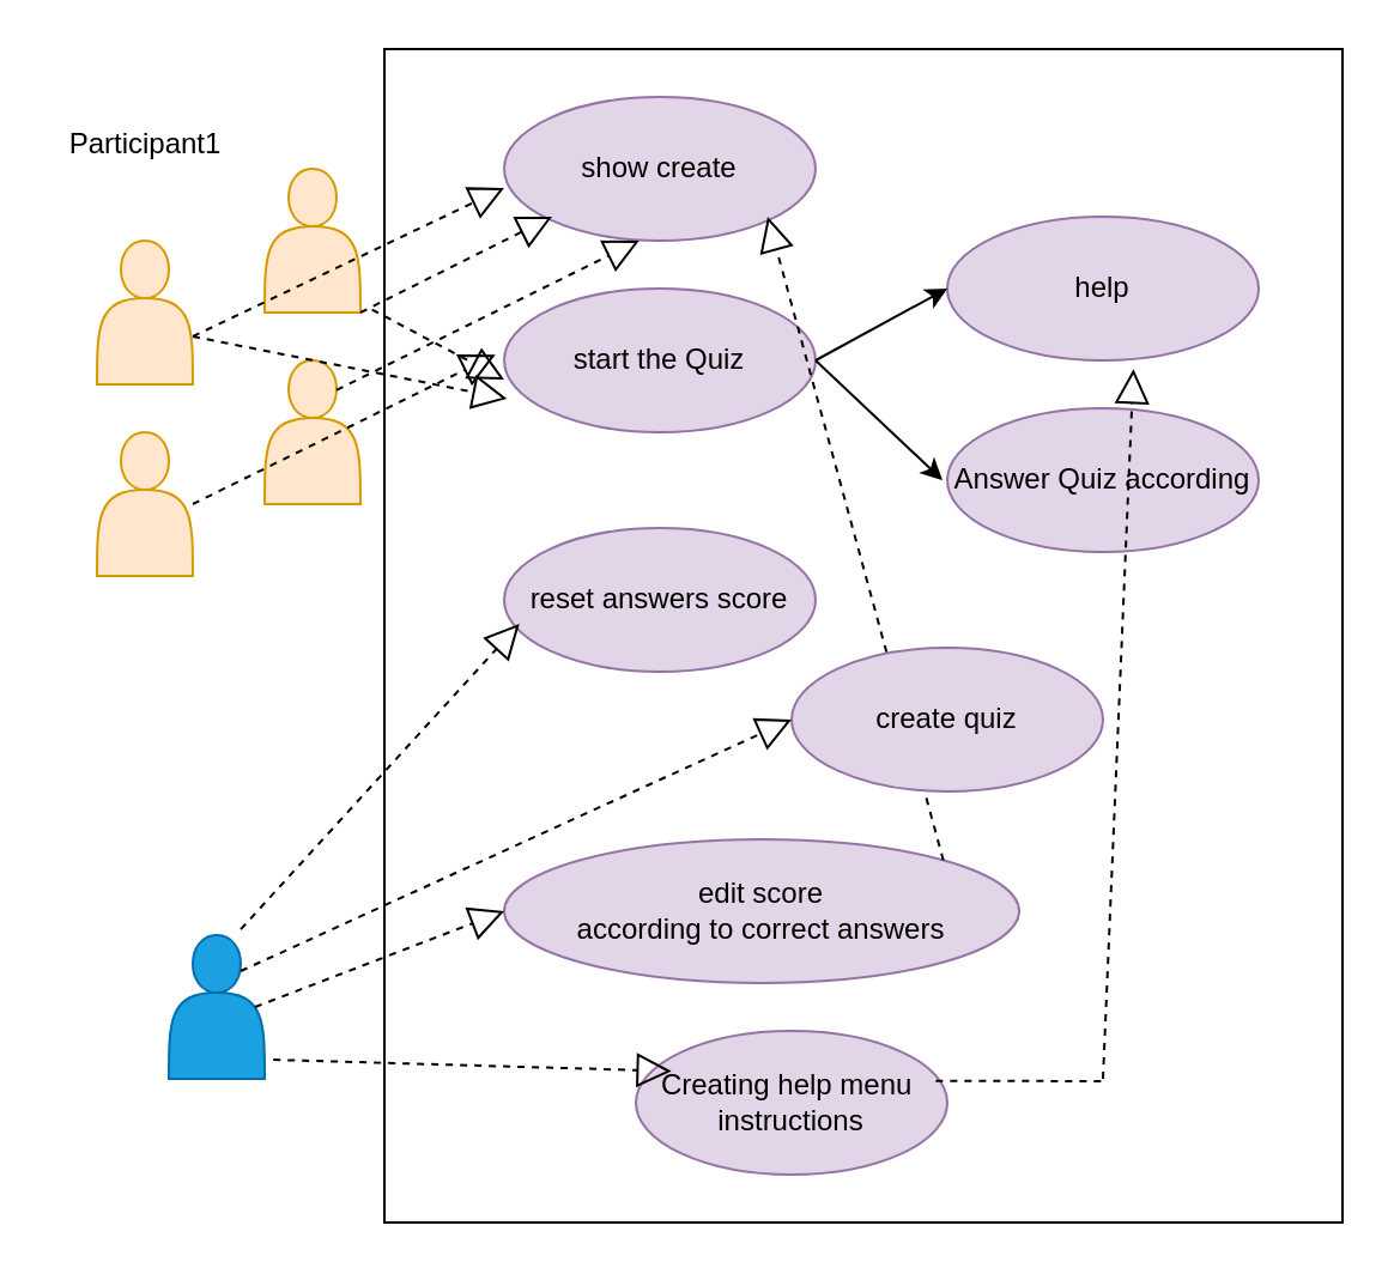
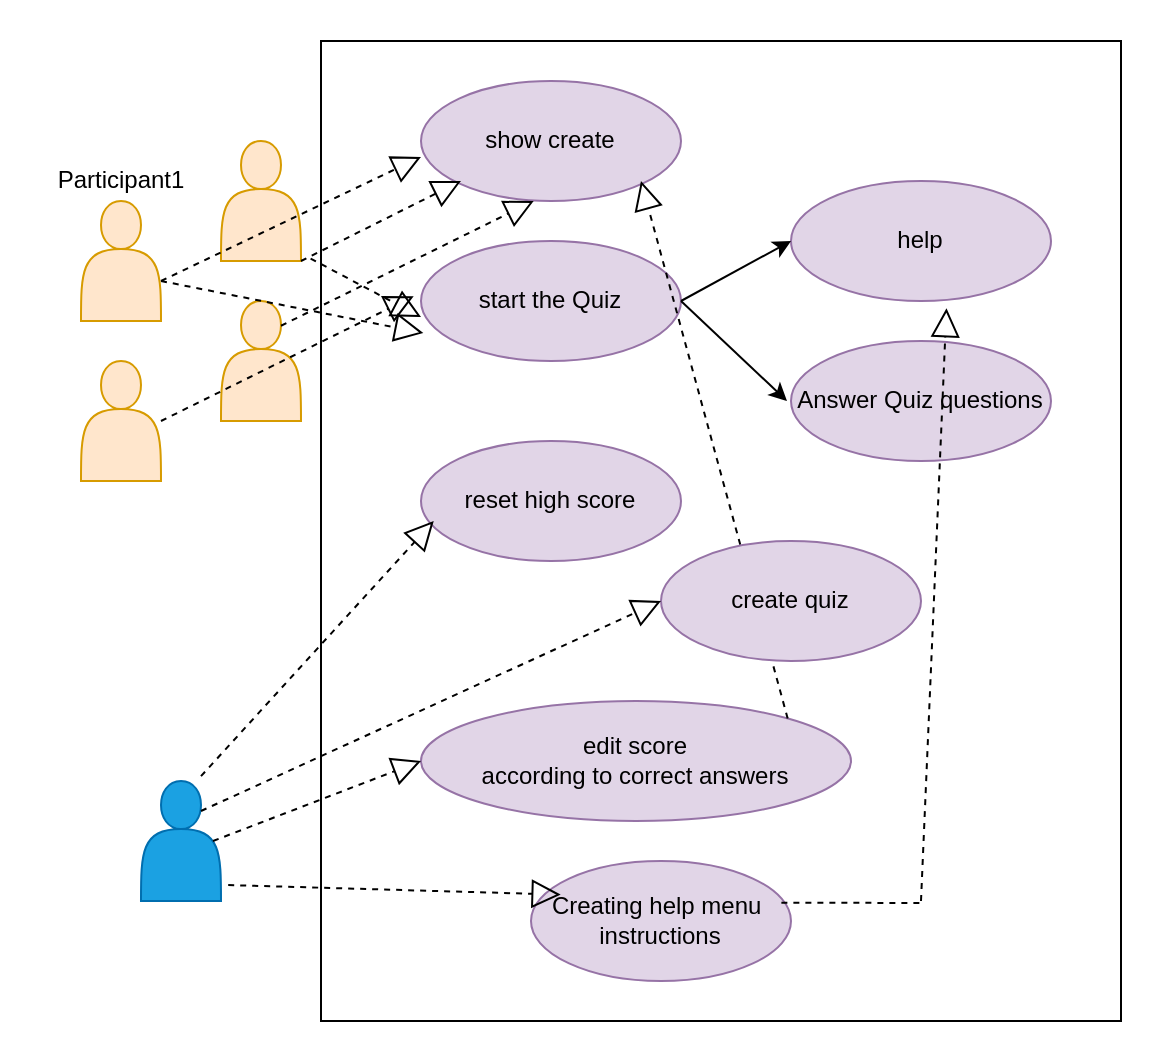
- <mxCell id="26" value="Participant1" style="text;html=1;align=center;verticalAlign=middle;resizable=0;points=[];autosize=1;strokeColor=none;" vertex="1" parent="1"><mxGeometry x="20" y="50" width="80" height="20" as="geometry" /></mxCell>
+ <mxCell id="26" value="Participant1" style="text;html=1;align=center;verticalAlign=middle;resizable=0;points=[];autosize=1;strokeColor=none;" vertex="1" parent="1"><mxGeometry x="20" y="80" width="80" height="20" as="geometry" /></mxCell>
- <mxCell id="15" value="Answer Quiz according" style="ellipse;whiteSpace=wrap;html=1;fillColor=#e1d5e7;strokeColor=#9673a6;" vertex="1" parent="1"><mxGeometry x="395" y="170" width="130" height="60" as="geometry" /></mxCell>
+ <mxCell id="15" value="Answer Quiz questions" style="ellipse;whiteSpace=wrap;html=1;fillColor=#e1d5e7;strokeColor=#9673a6;" vertex="1" parent="1"><mxGeometry x="395" y="170" width="130" height="60" as="geometry" /></mxCell>
- <mxCell id="10" value="reset answers score" style="ellipse;whiteSpace=wrap;html=1;fillColor=#e1d5e7;strokeColor=#9673a6;" vertex="1" parent="1"><mxGeometry x="210" y="220" width="130" height="60" as="geometry" /></mxCell>
+ <mxCell id="10" value="reset high score" style="ellipse;whiteSpace=wrap;html=1;fillColor=#e1d5e7;strokeColor=#9673a6;" vertex="1" parent="1"><mxGeometry x="210" y="220" width="130" height="60" as="geometry" /></mxCell>
